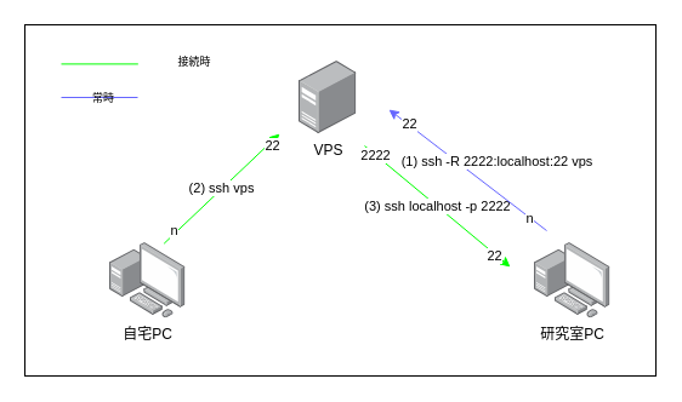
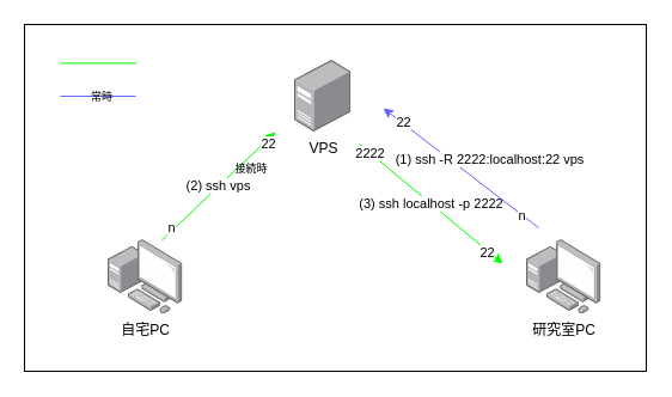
- <mxCell id="17" value="&lt;font style=&quot;font-size: 9px;&quot;&gt;接続時&lt;/font&gt;" style="text;html=1;strokeColor=none;fillColor=none;align=center;verticalAlign=middle;whiteSpace=wrap;rounded=0;" vertex="1" parent="1"><mxGeometry x="130" y="40" width="60" height="20" as="geometry" /></mxCell>
+ <mxCell id="17" value="&lt;font style=&quot;font-size: 9px;&quot;&gt;接続時&lt;/font&gt;" style="text;html=1;strokeColor=none;fillColor=none;align=center;verticalAlign=middle;whiteSpace=wrap;rounded=0;" vertex="1" parent="1"><mxGeometry x="180" y="130" width="60" height="20" as="geometry" /></mxCell>
